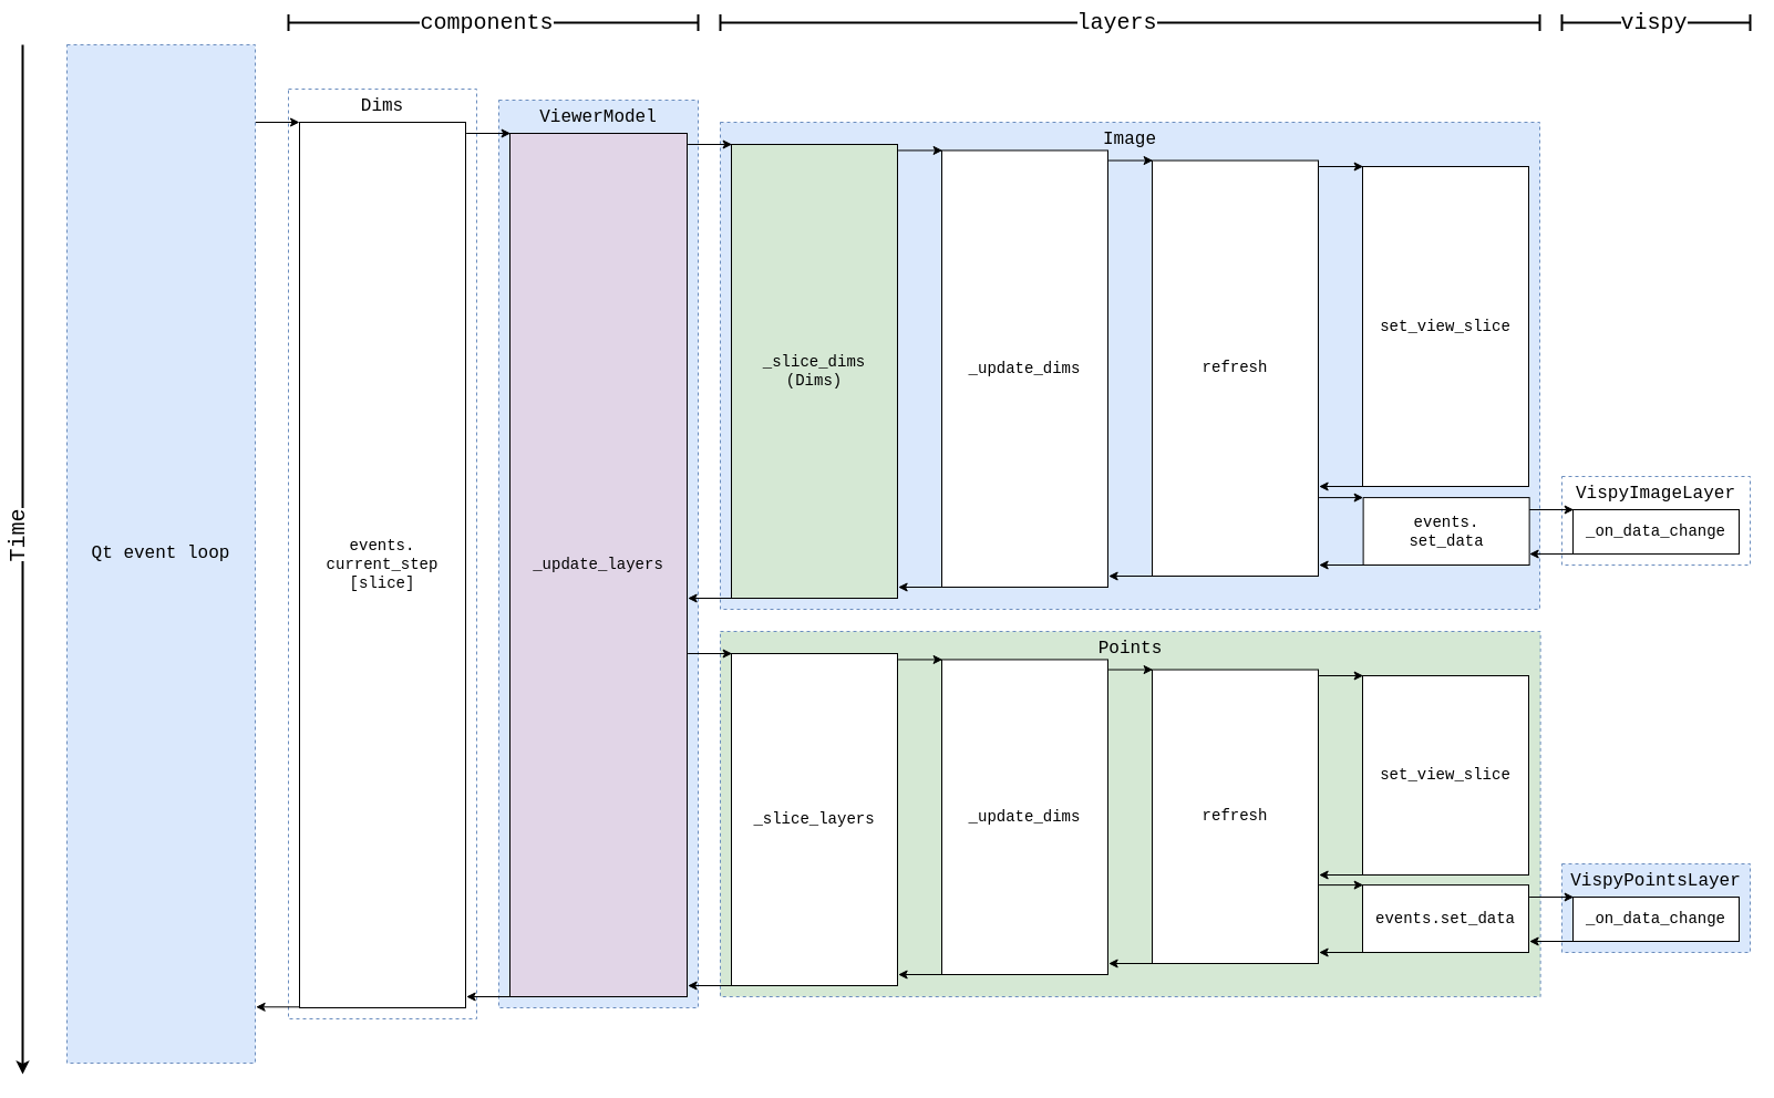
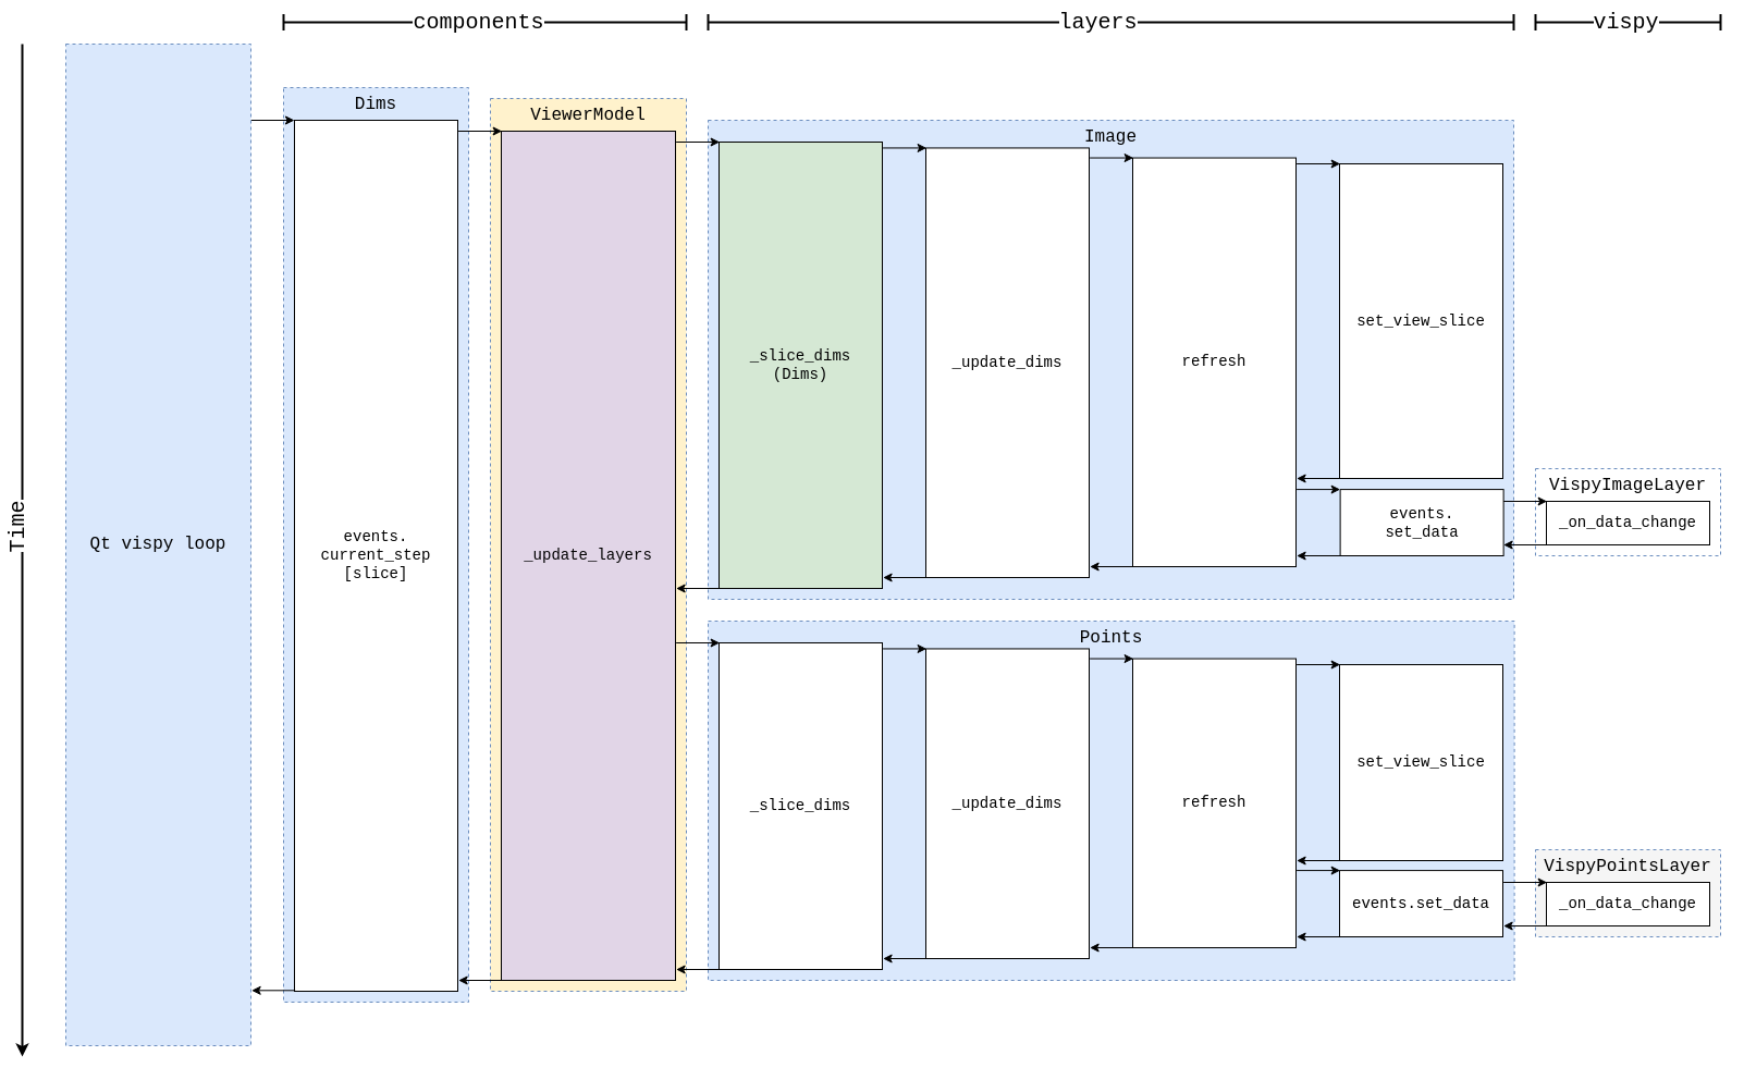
- <mxCell id="6" value="Dims" style="rounded=0;whiteSpace=wrap;html=1;verticalAlign=top;align=center;spacingLeft=0;spacingTop=0;dashed=1;fillColor=#ffffff;strokeColor=#6c8ebf;fontSize=16;fontFamily=Courier New;" parent="1" vertex="1"><mxGeometry x="260" y="80" width="170" height="840" as="geometry" /></mxCell>
+ <mxCell id="6" value="Dims" style="rounded=0;whiteSpace=wrap;html=1;verticalAlign=top;align=center;spacingLeft=0;spacingTop=0;dashed=1;fillColor=#dae8fc;strokeColor=#6c8ebf;fontSize=16;fontFamily=Courier New;" parent="1" vertex="1"><mxGeometry x="260" y="80" width="170" height="840" as="geometry" /></mxCell>
- <mxCell id="4" value="ViewerModel" style="rounded=0;whiteSpace=wrap;html=1;verticalAlign=top;align=center;spacingLeft=0;spacingTop=0;dashed=1;fillColor=#dae8fc;strokeColor=#6c8ebf;fontSize=16;fontFamily=Courier New;" parent="1" vertex="1"><mxGeometry x="450" y="90" width="180" height="820" as="geometry" /></mxCell>
+ <mxCell id="4" value="ViewerModel" style="rounded=0;whiteSpace=wrap;html=1;verticalAlign=top;align=center;spacingLeft=0;spacingTop=0;dashed=1;fillColor=#fff2cc;strokeColor=#6c8ebf;fontSize=16;fontFamily=Courier New;" parent="1" vertex="1"><mxGeometry x="450" y="90" width="180" height="820" as="geometry" /></mxCell>
- <mxCell id="52" value="Qt event loop" style="rounded=0;whiteSpace=wrap;html=1;verticalAlign=middle;align=center;spacingLeft=0;spacingTop=0;dashed=1;fillColor=#dae8fc;strokeColor=#6c8ebf;fontSize=16;horizontal=1;fontFamily=Courier New;" parent="1" vertex="1"><mxGeometry x="60" y="40" width="170" height="920" as="geometry" /></mxCell>
+ <mxCell id="52" value="Qt vispy loop" style="rounded=0;whiteSpace=wrap;html=1;verticalAlign=middle;align=center;spacingLeft=0;spacingTop=0;dashed=1;fillColor=#dae8fc;strokeColor=#6c8ebf;fontSize=16;horizontal=1;fontFamily=Courier New;" parent="1" vertex="1"><mxGeometry x="60" y="40" width="170" height="920" as="geometry" /></mxCell>
- <mxCell id="30" value="Points" style="rounded=0;whiteSpace=wrap;html=1;verticalAlign=top;align=center;spacingLeft=0;spacingTop=0;dashed=1;fillColor=#d5e8d4;strokeColor=#6c8ebf;fontSize=16;fontFamily=Courier New;" parent="1" vertex="1"><mxGeometry x="650" y="570" width="740.62" height="330" as="geometry" /></mxCell>
+ <mxCell id="30" value="Points" style="rounded=0;whiteSpace=wrap;html=1;verticalAlign=top;align=center;spacingLeft=0;spacingTop=0;dashed=1;fillColor=#dae8fc;strokeColor=#6c8ebf;fontSize=16;fontFamily=Courier New;" parent="1" vertex="1"><mxGeometry x="650" y="570" width="740.62" height="330" as="geometry" /></mxCell>
- <mxCell id="31" value="_slice_layers" style="rounded=0;whiteSpace=wrap;html=1;fontSize=14;fontFamily=Courier New;" parent="1" vertex="1"><mxGeometry x="660" y="590" width="150" height="300" as="geometry" /></mxCell>
+ <mxCell id="31" value="_slice_dims" style="rounded=0;whiteSpace=wrap;html=1;fontSize=14;fontFamily=Courier New;" parent="1" vertex="1"><mxGeometry x="660" y="590" width="150" height="300" as="geometry" /></mxCell>
- <mxCell id="2" value="VispyPointsLayer" style="rounded=0;whiteSpace=wrap;html=1;verticalAlign=top;align=center;spacingLeft=0;spacingTop=0;dashed=1;fillColor=#dae8fc;strokeColor=#6c8ebf;fontSize=16;fontFamily=Courier New;" parent="1" vertex="1"><mxGeometry x="1410" y="780" width="170" height="80" as="geometry" /></mxCell>
+ <mxCell id="2" value="VispyPointsLayer" style="rounded=0;whiteSpace=wrap;html=1;verticalAlign=top;align=center;spacingLeft=0;spacingTop=0;dashed=1;fillColor=#f5f5f5;strokeColor=#6c8ebf;fontSize=16;fontFamily=Courier New;" parent="1" vertex="1"><mxGeometry x="1410" y="780" width="170" height="80" as="geometry" /></mxCell>
